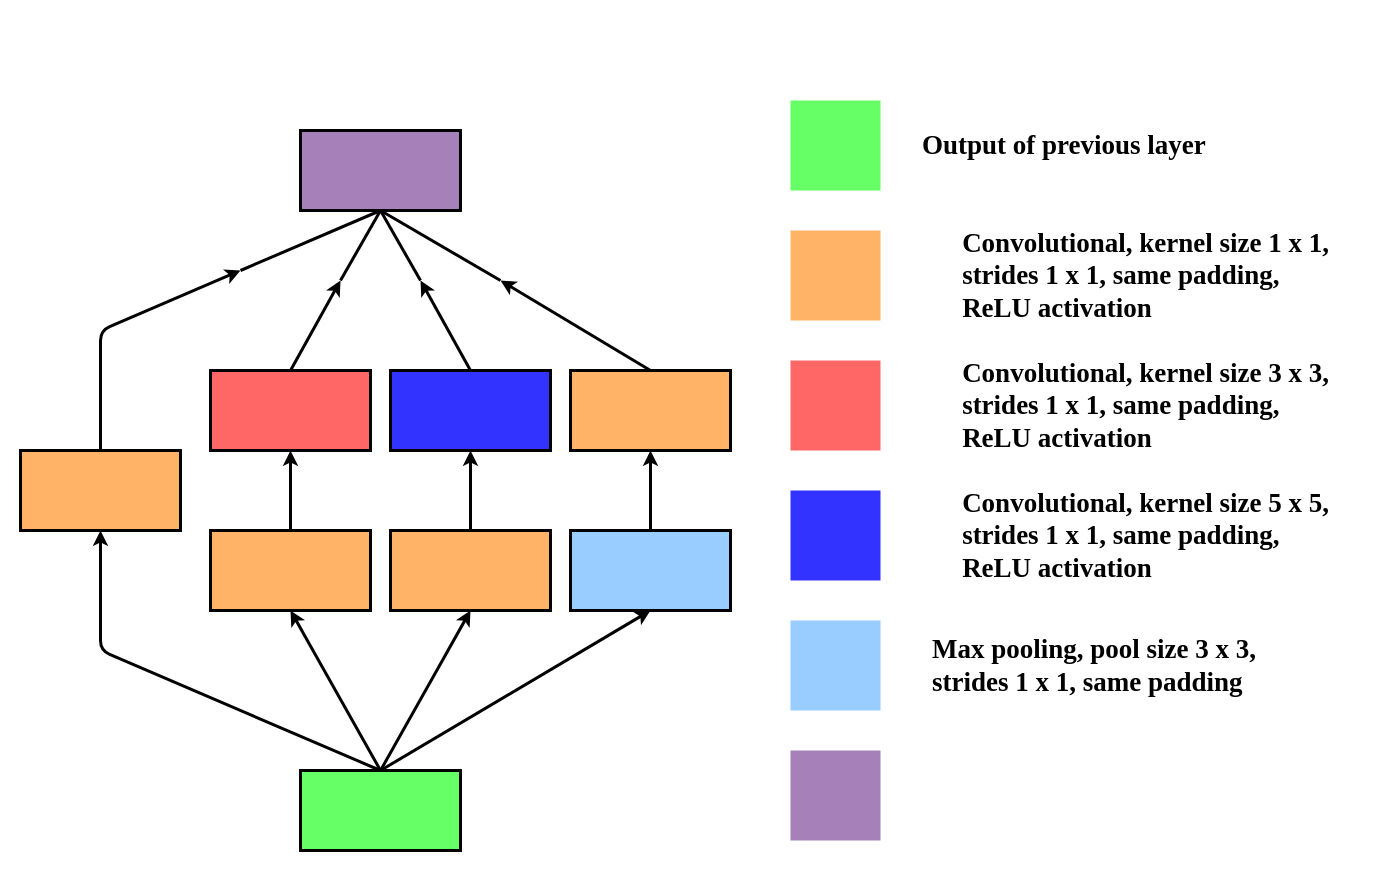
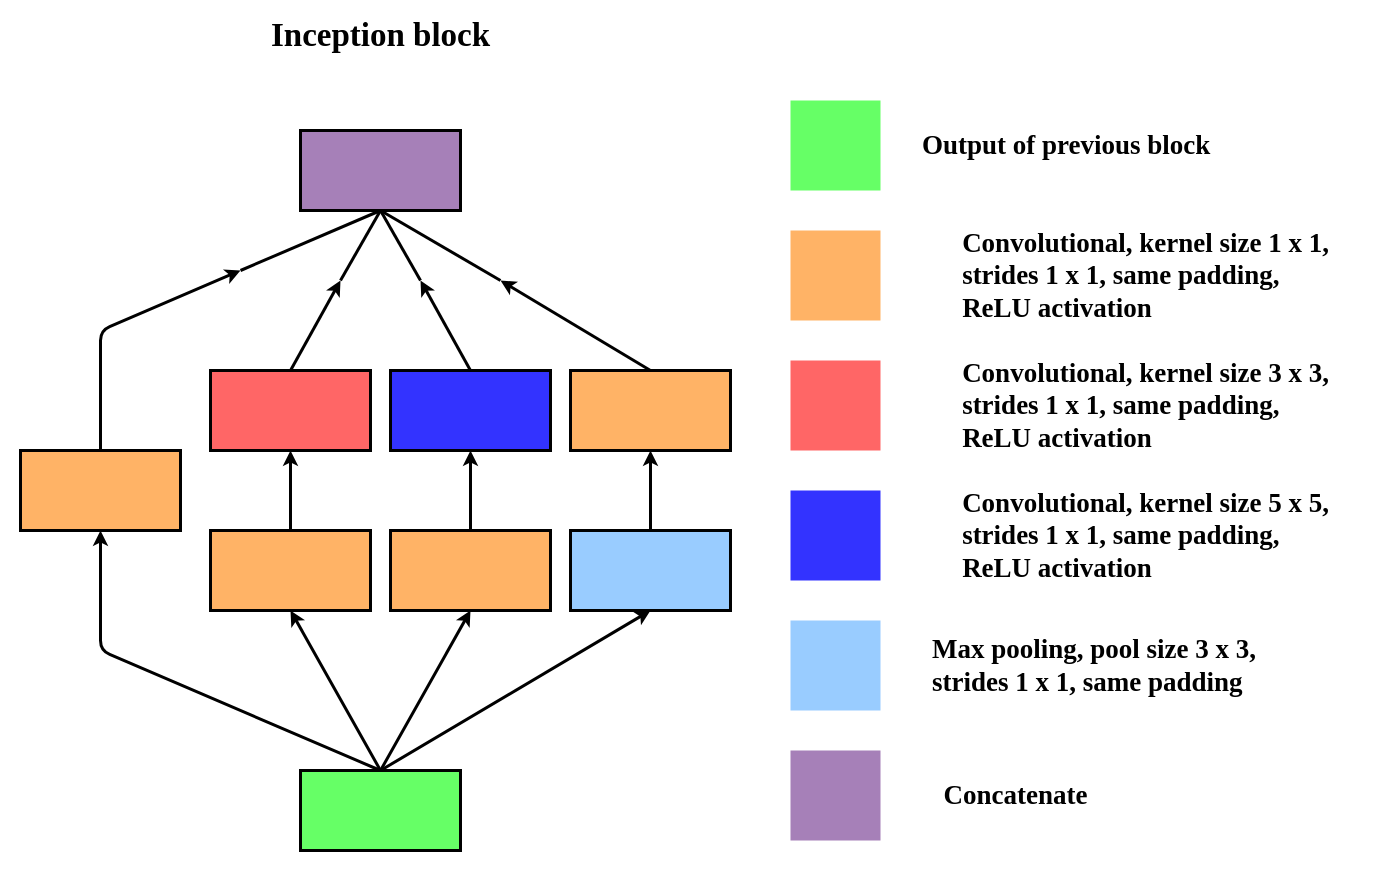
+ <mxCell id="14" value="&lt;font face=&quot;Tahoma&quot; size=&quot;1&quot;&gt;&lt;b style=&quot;font-size: 33px&quot;&gt;Inception block&lt;br&gt;&lt;/b&gt;&lt;/font&gt;" style="text;html=1;align=center;verticalAlign=middle;resizable=0;points=[];autosize=1;" parent="1" vertex="1"><mxGeometry x="245" y="20" width="270" height="30" as="geometry" /></mxCell>
- <mxCell id="8" value="&lt;font face=&quot;Tahoma&quot; size=&quot;1&quot;&gt;&lt;b style=&quot;font-size: 27px&quot;&gt;Output of previous layer&lt;/b&gt;&lt;/font&gt;" style="text;html=1;align=left;verticalAlign=middle;resizable=0;points=[];autosize=1;" parent="1" vertex="1"><mxGeometry x="920" y="130" width="340" height="30" as="geometry" /></mxCell>
+ <mxCell id="8" value="&lt;font face=&quot;Tahoma&quot; size=&quot;1&quot;&gt;&lt;b style=&quot;font-size: 27px&quot;&gt;Output of previous block&lt;/b&gt;&lt;/font&gt;" style="text;html=1;align=left;verticalAlign=middle;resizable=0;points=[];autosize=1;" parent="1" vertex="1"><mxGeometry x="920" y="130" width="340" height="30" as="geometry" /></mxCell>
+ <mxCell id="11" value="&lt;font face=&quot;Tahoma&quot;&gt;&lt;b&gt;&lt;font style=&quot;font-size: 27px&quot;&gt;Concatenate&lt;/font&gt;&lt;br&gt;&lt;/b&gt;&lt;/font&gt;" style="text;html=1;align=center;verticalAlign=middle;resizable=0;points=[];autosize=1;" parent="1" vertex="1"><mxGeometry x="920" y="780" width="190" height="30" as="geometry" /></mxCell>
